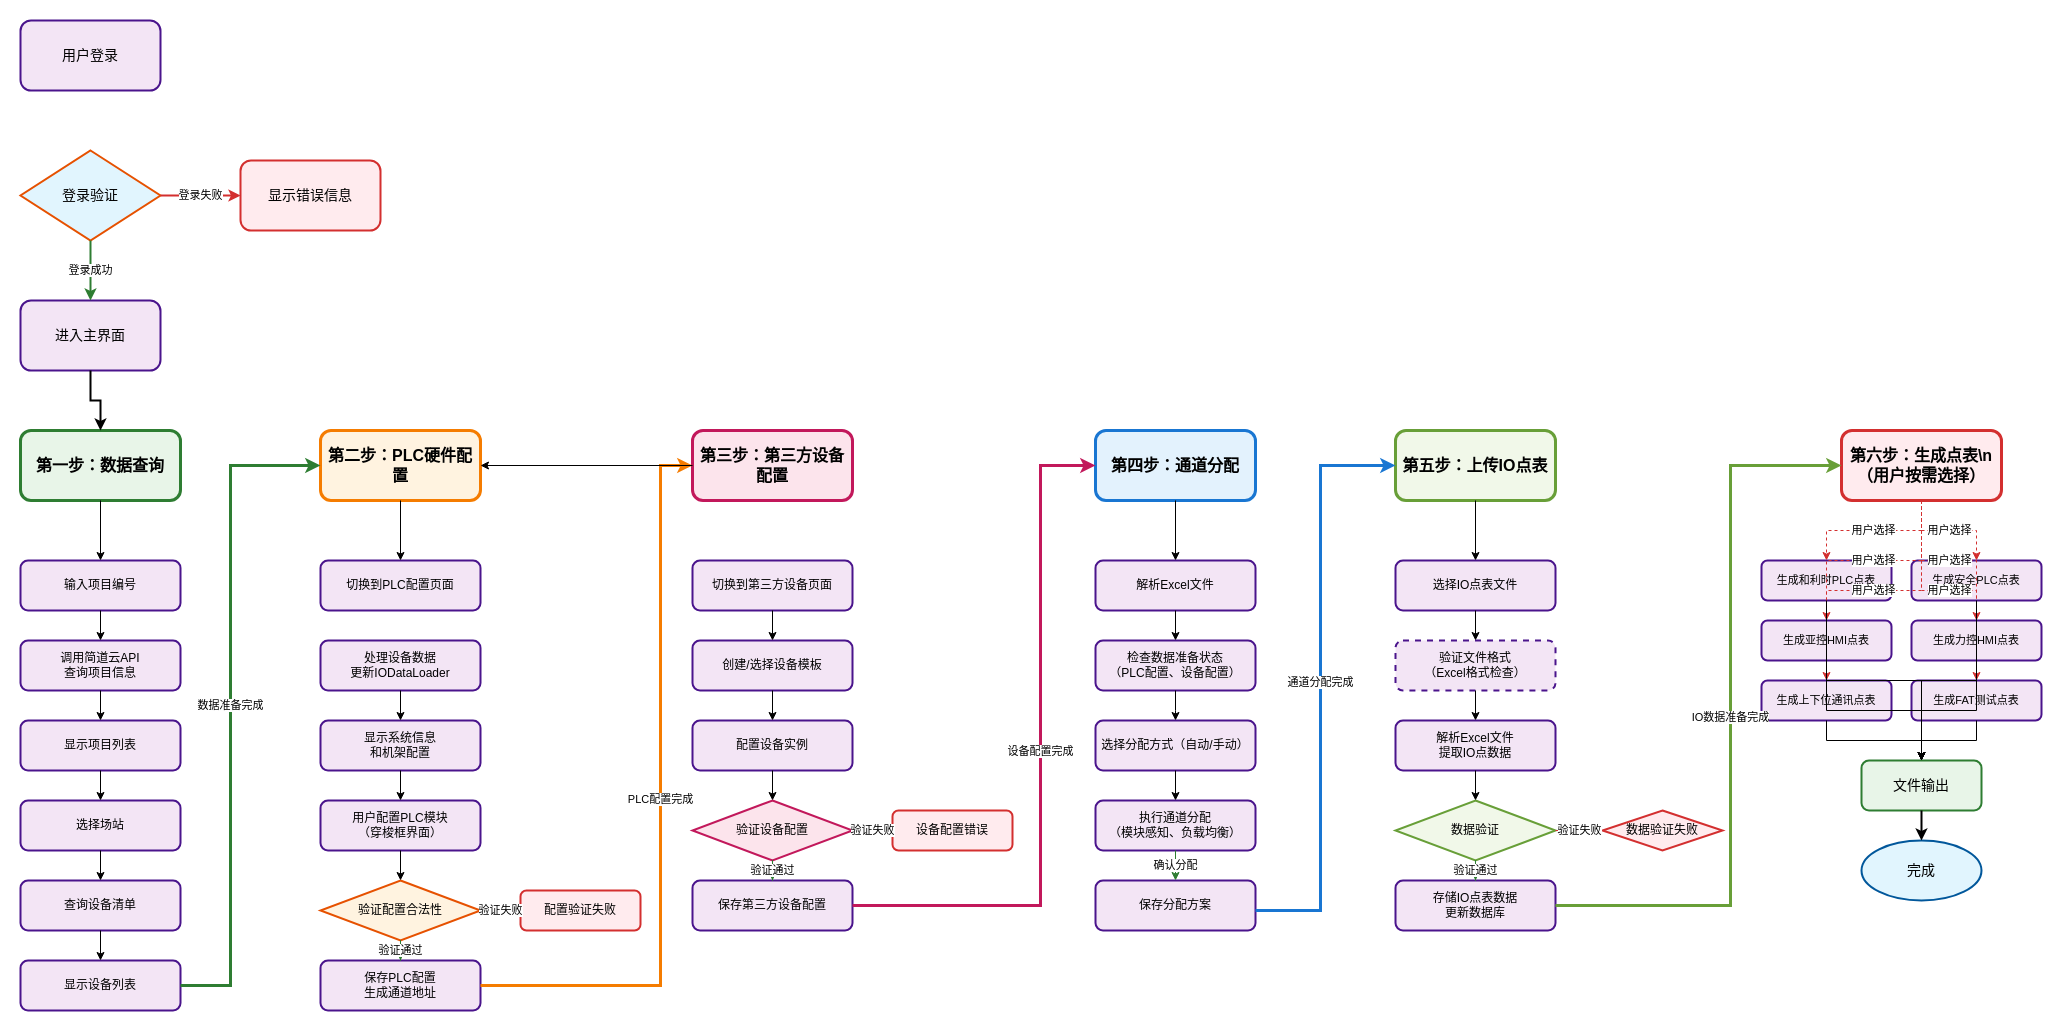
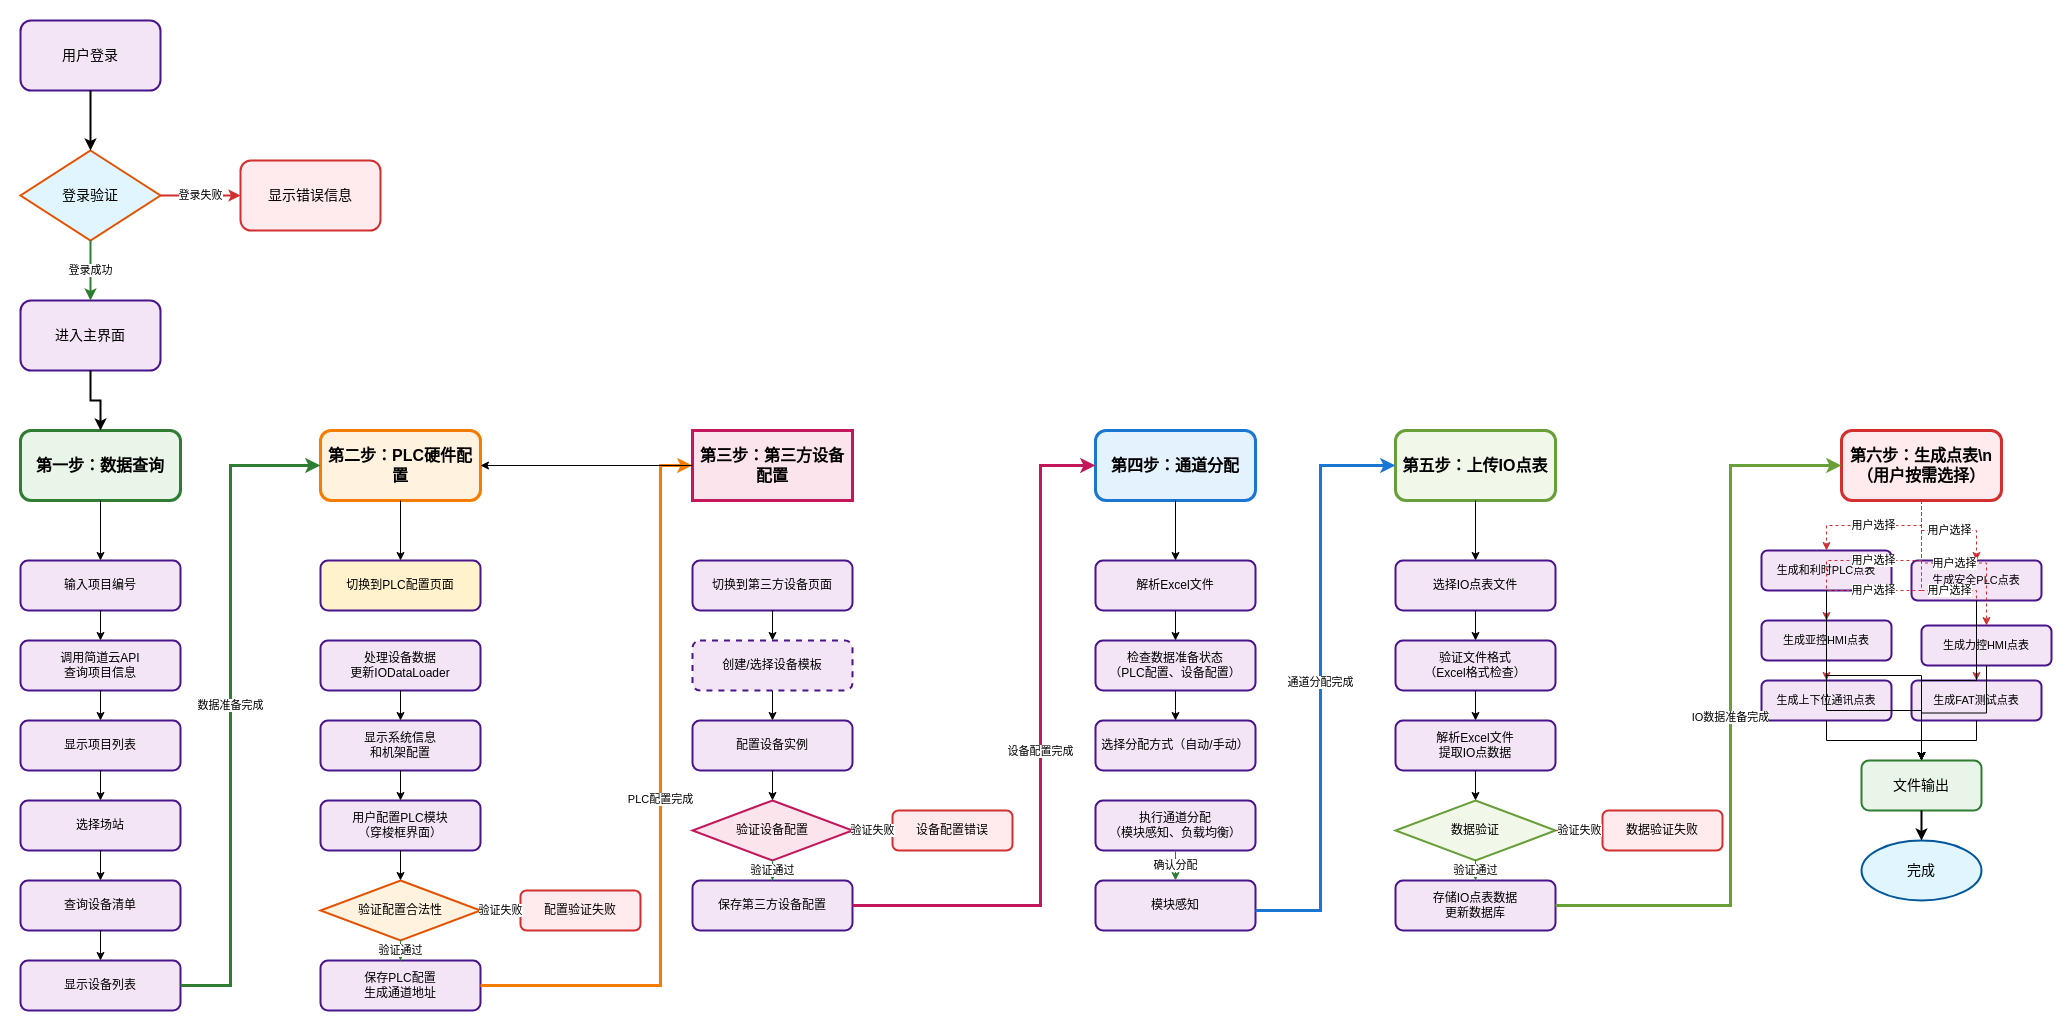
+ <mxCell id="50" value="" style="edgeStyle=orthogonalEdgeStyle;rounded=0;orthogonalLoop=1;jettySize=auto;html=1;strokeWidth=2;" parent="1" source="2" target="3" edge="1"><mxGeometry relative="1" as="geometry" /></mxCell>
- <mxCell id="21" value="第三步：第三方设备配置" style="rounded=1;whiteSpace=wrap;html=1;fillColor=#fce4ec;strokeColor=#c2185b;strokeWidth=3;fontSize=16;fontStyle=1;" parent="1" vertex="1"><mxGeometry x="692" y="430" width="160" height="70" as="geometry" /></mxCell>
+ <mxCell id="21" value="第三步：第三方设备配置" style="whiteSpace=wrap;html=1;fillColor=#fce4ec;strokeColor=#c2185b;strokeWidth=3;fontSize=16;fontStyle=1;rounded=0;" parent="1" vertex="1"><mxGeometry x="692" y="430" width="160" height="70" as="geometry" /></mxCell>
- <mxCell id="42" value="生成和利时PLC点表" style="rounded=1;whiteSpace=wrap;html=1;fillColor=#f3e5f5;strokeColor=#4a148c;strokeWidth=2;fontSize=11;" parent="1" vertex="1"><mxGeometry x="1761" y="560" width="130" height="40" as="geometry" /></mxCell>
+ <mxCell id="42" value="生成和利时PLC点表" style="rounded=1;whiteSpace=wrap;html=1;fillColor=#f3e5f5;strokeColor=#4a148c;strokeWidth=2;fontSize=11;" parent="1" vertex="1"><mxGeometry x="1761" y="550" width="130" height="40" as="geometry" /></mxCell>
- <mxCell id="14" value="切换到PLC配置页面" style="rounded=1;whiteSpace=wrap;html=1;fillColor=#f3e5f5;strokeColor=#4a148c;strokeWidth=2;fontSize=12;" parent="1" vertex="1"><mxGeometry x="320" y="560" width="160" height="50" as="geometry" /></mxCell>
+ <mxCell id="14" value="切换到PLC配置页面" style="rounded=1;whiteSpace=wrap;html=1;fillColor=#fff2cc;strokeColor=#4a148c;strokeWidth=2;fontSize=12;" parent="1" vertex="1"><mxGeometry x="320" y="560" width="160" height="50" as="geometry" /></mxCell>
- <mxCell id="45" value="生成力控HMI点表" style="rounded=1;whiteSpace=wrap;html=1;fillColor=#f3e5f5;strokeColor=#4a148c;strokeWidth=2;fontSize=11;" parent="1" vertex="1"><mxGeometry x="1911" y="620" width="130" height="40" as="geometry" /></mxCell>
+ <mxCell id="45" value="生成力控HMI点表" style="rounded=1;whiteSpace=wrap;html=1;fillColor=#f3e5f5;strokeColor=#4a148c;strokeWidth=2;fontSize=11;" parent="1" vertex="1"><mxGeometry x="1921" y="625" width="130" height="40" as="geometry" /></mxCell>
- <mxCell id="23" value="创建/选择设备模板" style="rounded=1;whiteSpace=wrap;html=1;fillColor=#f3e5f5;strokeColor=#4a148c;strokeWidth=2;fontSize=12;" parent="1" vertex="1"><mxGeometry x="692" y="640" width="160" height="50" as="geometry" /></mxCell>
+ <mxCell id="23" value="创建/选择设备模板" style="rounded=1;whiteSpace=wrap;html=1;fillColor=#f3e5f5;strokeColor=#4a148c;strokeWidth=2;fontSize=12;dashed=1;" parent="1" vertex="1"><mxGeometry x="692" y="640" width="160" height="50" as="geometry" /></mxCell>
- <mxCell id="36" value="验证文件格式&lt;div&gt;（Excel格式检查）&lt;/div&gt;" style="rounded=1;whiteSpace=wrap;html=1;fillColor=#f3e5f5;strokeColor=#4a148c;strokeWidth=2;fontSize=12;dashed=1;" parent="1" vertex="1"><mxGeometry x="1395" y="640" width="160" height="50" as="geometry" /></mxCell>
+ <mxCell id="36" value="验证文件格式&lt;div&gt;（Excel格式检查）&lt;/div&gt;" style="rounded=1;whiteSpace=wrap;html=1;fillColor=#f3e5f5;strokeColor=#4a148c;strokeWidth=2;fontSize=12;" parent="1" vertex="1"><mxGeometry x="1395" y="640" width="160" height="50" as="geometry" /></mxCell>
- <mxCell id="78" value="" style="edgeStyle=orthogonalEdgeStyle;rounded=0;orthogonalLoop=1;jettySize=auto;html=1;" parent="1" source="31" target="32" edge="1"><mxGeometry relative="1" as="geometry" /></mxCell>
- <mxCell id="40" value="数据验证失败" style="rhombus;whiteSpace=wrap;html=1;fillColor=#ffebee;strokeColor=#d32f2f;strokeWidth=2;fontSize=12;" parent="1" vertex="1"><mxGeometry x="1602" y="810" width="120" height="40" as="geometry" /></mxCell>
+ <mxCell id="40" value="数据验证失败" style="rounded=1;whiteSpace=wrap;html=1;fillColor=#ffebee;strokeColor=#d32f2f;strokeWidth=2;fontSize=12;" parent="1" vertex="1"><mxGeometry x="1602" y="810" width="120" height="40" as="geometry" /></mxCell>
- <mxCell id="33" value="保存分配方案" style="rounded=1;whiteSpace=wrap;html=1;fillColor=#f3e5f5;strokeColor=#4a148c;strokeWidth=2;fontSize=12;" parent="1" vertex="1"><mxGeometry x="1095" y="880" width="160" height="50" as="geometry" /></mxCell>
+ <mxCell id="33" value="模块感知" style="rounded=1;whiteSpace=wrap;html=1;fillColor=#f3e5f5;strokeColor=#4a148c;strokeWidth=2;fontSize=12;" parent="1" vertex="1"><mxGeometry x="1095" y="880" width="160" height="50" as="geometry" /></mxCell>
